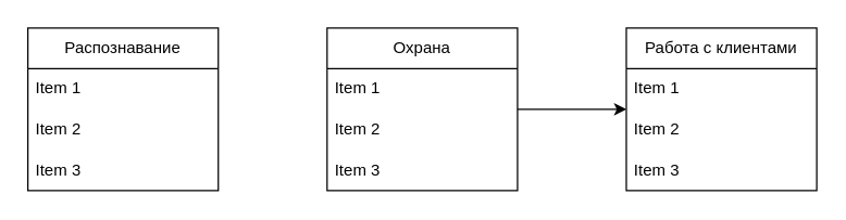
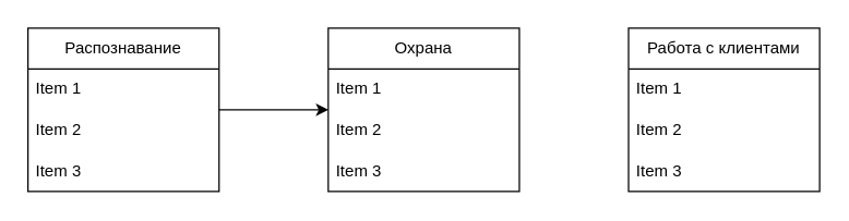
+ <mxCell id="2" value="" style="edgeStyle=orthogonalEdgeStyle;rounded=0;orthogonalLoop=1;jettySize=auto;html=1;" edge="1" parent="1" source="3" target="8"><mxGeometry relative="1" as="geometry" /></mxCell>
- <mxCell id="7" value="" style="edgeStyle=orthogonalEdgeStyle;rounded=0;orthogonalLoop=1;jettySize=auto;html=1;" edge="1" parent="1" source="8" target="12"><mxGeometry relative="1" as="geometry" /></mxCell>
